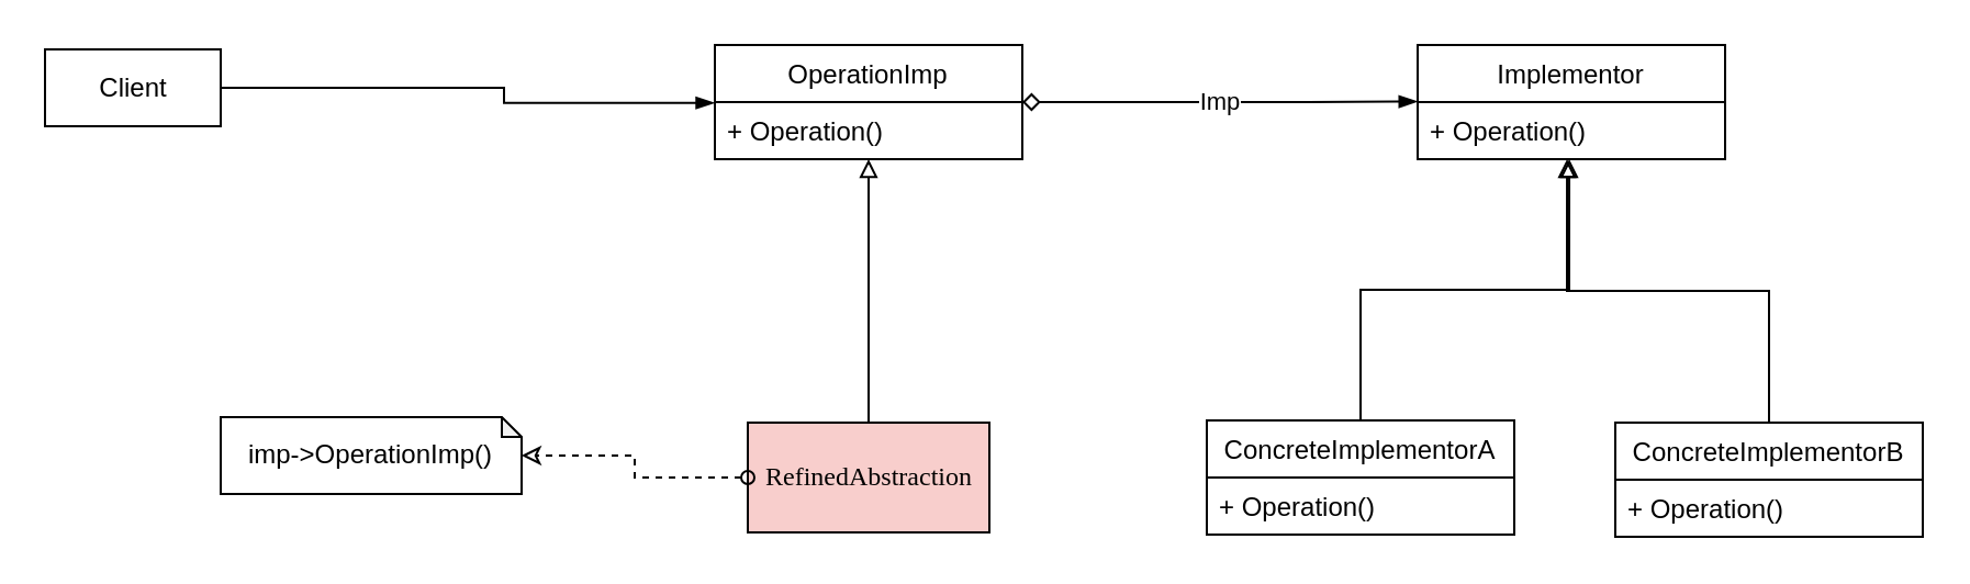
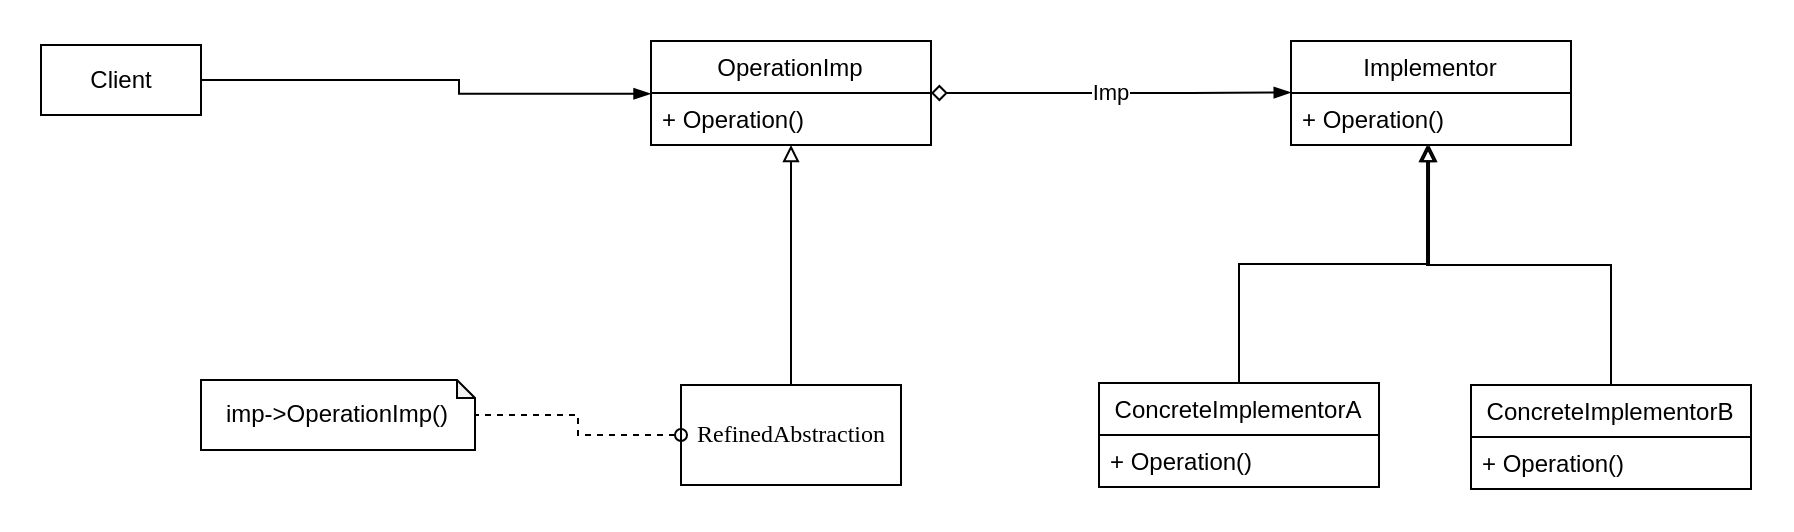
- <mxCell id="18" style="edgeStyle=orthogonalEdgeStyle;rounded=0;orthogonalLoop=1;jettySize=auto;html=1;endArrow=classic;endFill=0;startArrow=oval;startFill=0;dashed=1;" edge="1" parent="1" source="8" target="9"><mxGeometry relative="1" as="geometry" /></mxCell>
+ <mxCell id="18" style="edgeStyle=orthogonalEdgeStyle;rounded=0;orthogonalLoop=1;jettySize=auto;html=1;endArrow=none;endFill=0;startArrow=oval;startFill=0;dashed=1;" edge="1" parent="1" source="8" target="9"><mxGeometry relative="1" as="geometry" /></mxCell>
- <mxCell id="8" value="&lt;p&gt;&lt;font face=&quot;Times New Roman&quot;&gt;RefinedAbstraction&lt;/font&gt;&lt;/p&gt;" style="html=1;fillColor=#f8cecc;" vertex="1" parent="1"><mxGeometry x="340" y="192" width="110" height="50" as="geometry" /></mxCell>
+ <mxCell id="8" value="&lt;p&gt;&lt;font face=&quot;Times New Roman&quot;&gt;RefinedAbstraction&lt;/font&gt;&lt;/p&gt;" style="html=1;" vertex="1" parent="1"><mxGeometry x="340" y="192" width="110" height="50" as="geometry" /></mxCell>
